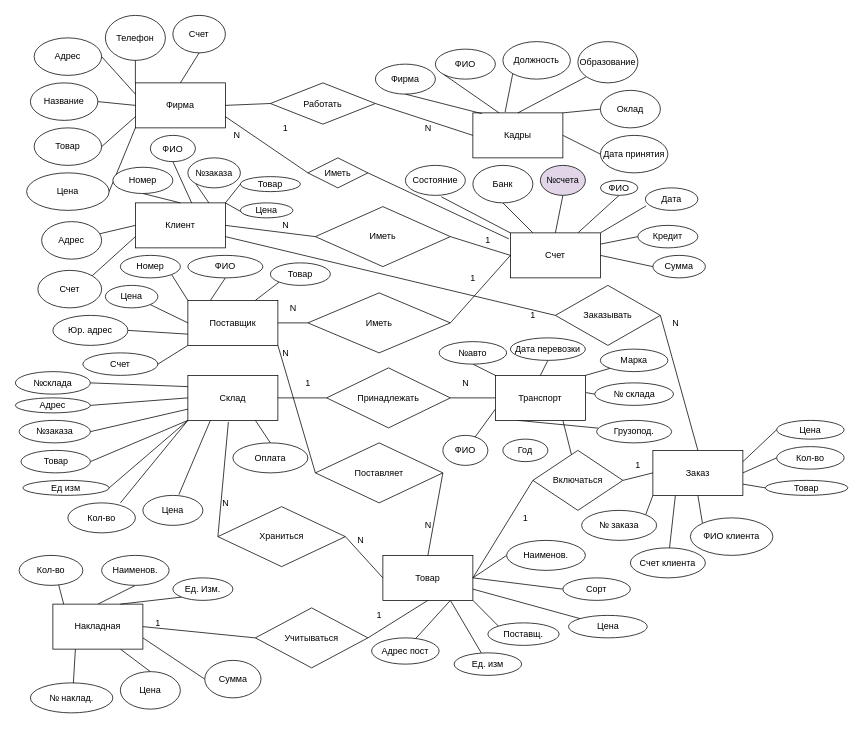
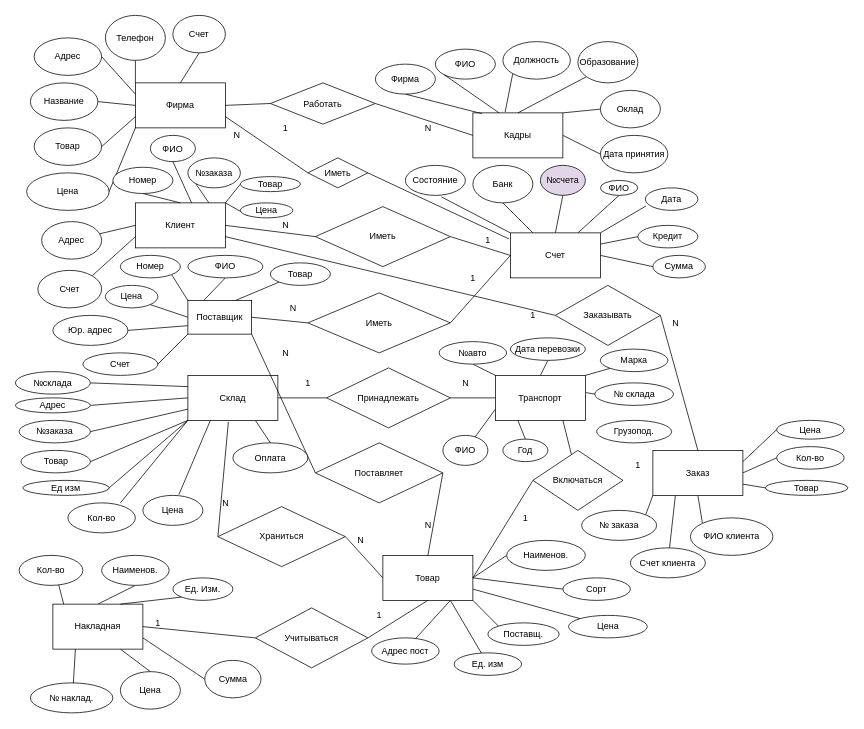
- <mxCell id="10" value="Поставщик" style="rounded=0;whiteSpace=wrap;html=1;" parent="1" vertex="1"><mxGeometry x="250" y="400" width="120" height="60" as="geometry" /></mxCell>
+ <mxCell id="10" value="Поставщик" style="rounded=0;whiteSpace=wrap;html=1;" parent="1" vertex="1"><mxGeometry x="250" y="400" width="85" height="45" as="geometry" /></mxCell>
- <mxCell id="28" style="edgeStyle=none;orthogonalLoop=1;jettySize=auto;html=1;exitX=0.25;exitY=1;exitDx=0;exitDy=0;endArrow=none;" parent="1" source="30" target="170" edge="1"><mxGeometry relative="1" as="geometry" /></mxCell>
+ <mxCell id="28" style="edgeStyle=none;orthogonalLoop=1;jettySize=auto;html=1;exitX=0.25;exitY=1;exitDx=0;exitDy=0;entryX=0.5;entryY=0;entryDx=0;entryDy=0;endArrow=none;" parent="1" source="30" target="168" edge="1"><mxGeometry relative="1" as="geometry" /></mxCell>
- <mxCell id="57" value="" style="endArrow=none;html=1;entryX=0;entryY=0.5;entryDx=0;entryDy=0;exitX=1;exitY=0.5;exitDx=0;exitDy=0;" parent="1" source="55" target="36" edge="1"><mxGeometry width="50" height="50" relative="1" as="geometry"><mxPoint x="670" y="590" as="sourcePoint" /><mxPoint x="720" y="540" as="targetPoint" /></mxGeometry></mxCell>
